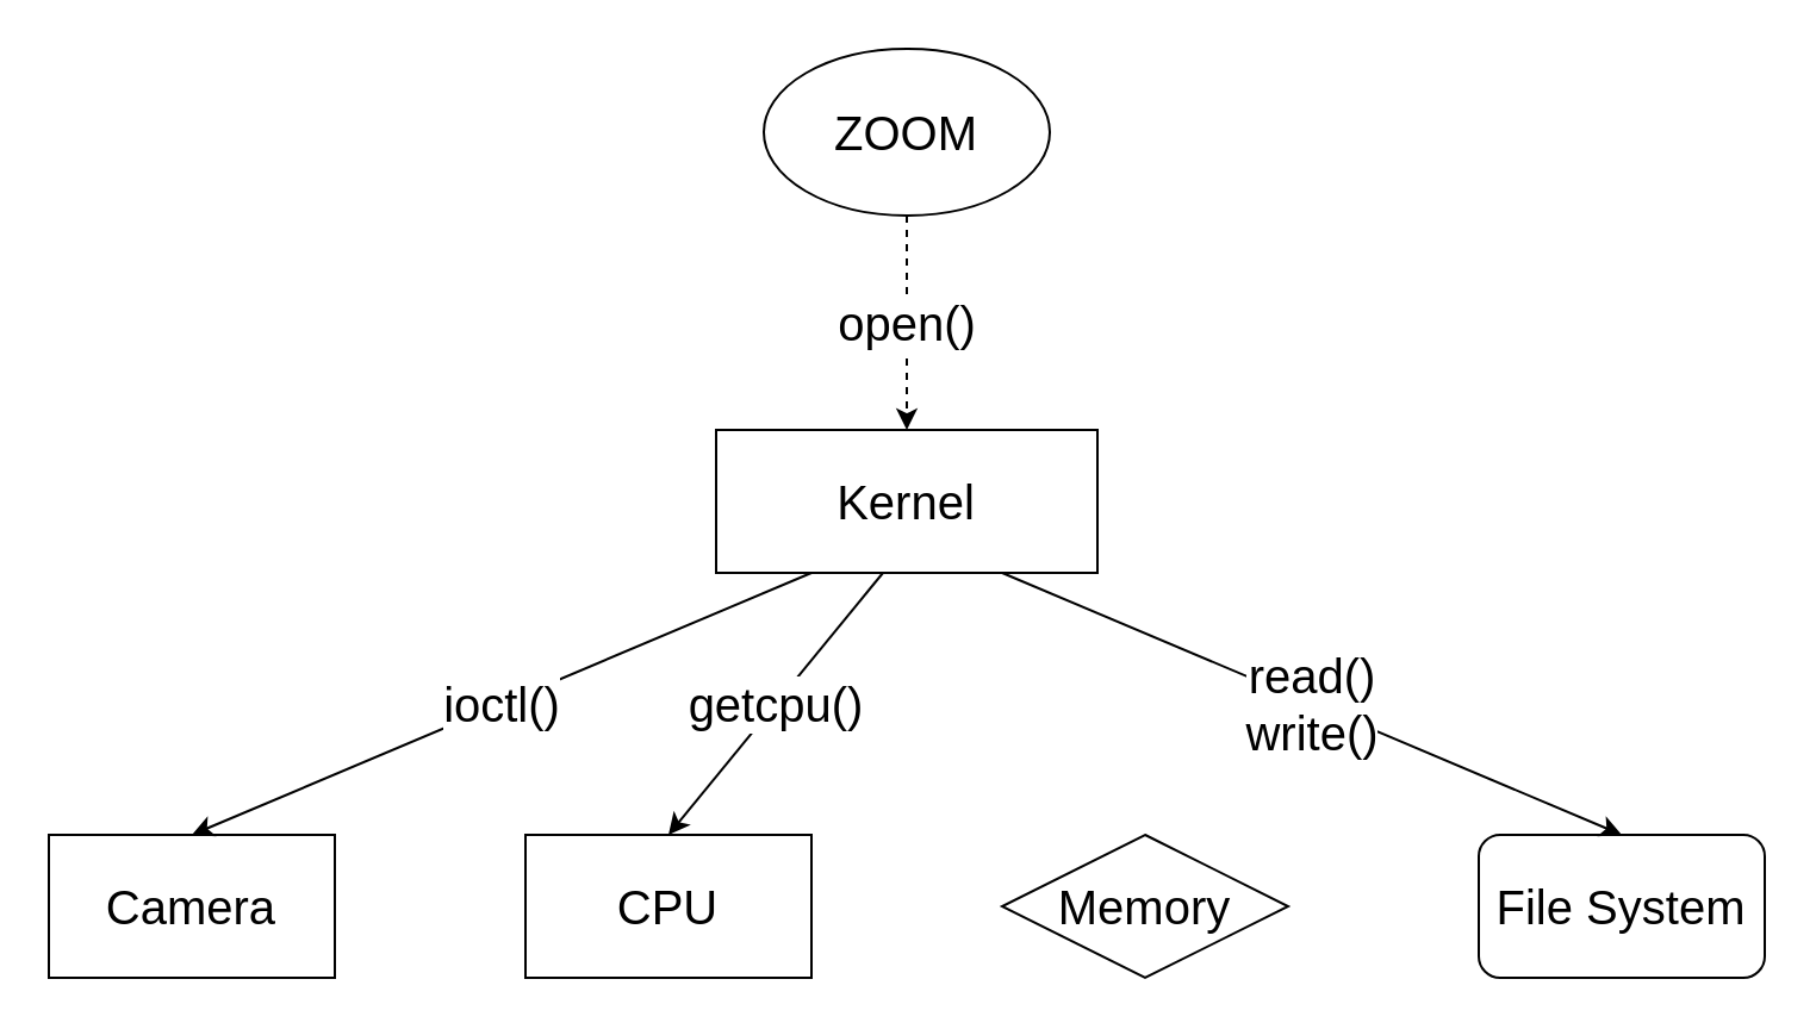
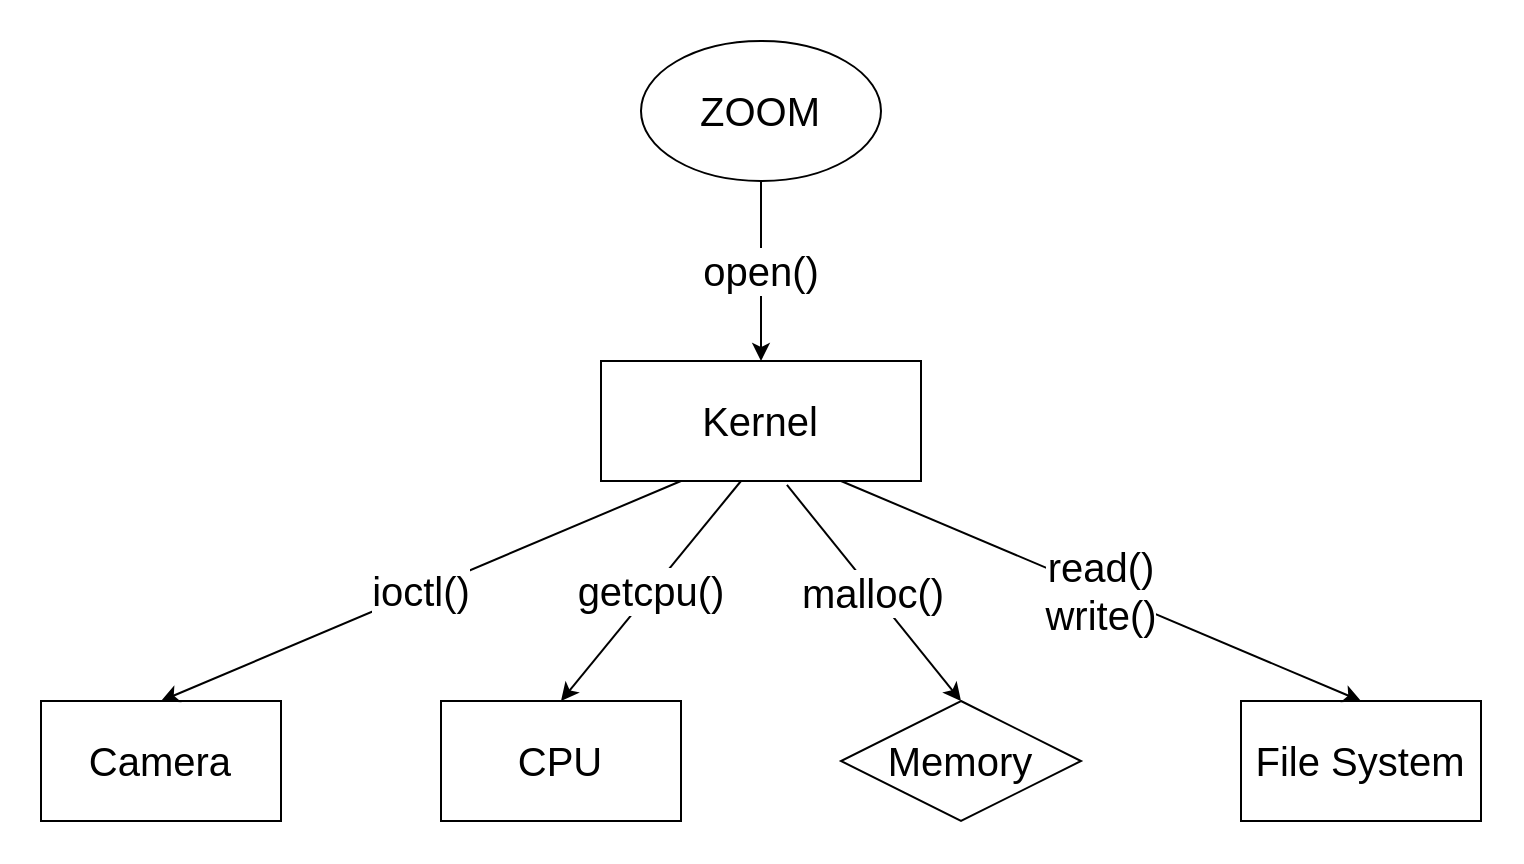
- <mxCell id="8" value="open()" style="endArrow=classic;html=1;rounded=0;fontSize=20;exitX=0.5;exitY=1;exitDx=0;exitDy=0;entryX=0.5;entryY=0;entryDx=0;entryDy=0;dashed=1;" parent="1" source="2" target="3" edge="1"><mxGeometry width="50" height="50" relative="1" as="geometry"><mxPoint x="360" y="300" as="sourcePoint" /><mxPoint x="410" y="250" as="targetPoint" /></mxGeometry></mxCell>
+ <mxCell id="8" value="open()" style="endArrow=classic;html=1;rounded=0;fontSize=20;exitX=0.5;exitY=1;exitDx=0;exitDy=0;entryX=0.5;entryY=0;entryDx=0;entryDy=0;" parent="1" source="2" target="3" edge="1"><mxGeometry width="50" height="50" relative="1" as="geometry"><mxPoint x="360" y="300" as="sourcePoint" /><mxPoint x="410" y="250" as="targetPoint" /></mxGeometry></mxCell>
+ <mxCell id="10" value="malloc()" style="endArrow=classic;html=1;rounded=0;fontSize=20;entryX=0.5;entryY=0;entryDx=0;entryDy=0;exitX=0.581;exitY=1.033;exitDx=0;exitDy=0;exitPerimeter=0;" parent="1" source="3" target="6" edge="1"><mxGeometry width="50" height="50" relative="1" as="geometry"><mxPoint x="410" y="242" as="sourcePoint" /><mxPoint x="642" y="350" as="targetPoint" /></mxGeometry></mxCell>
- <mxCell id="7" value="File System" style="whiteSpace=wrap;html=1;fontSize=20;rounded=1;" parent="1" vertex="1"><mxGeometry x="620" y="350" width="120" height="60" as="geometry" /></mxCell>
+ <mxCell id="7" value="File System" style="rounded=0;whiteSpace=wrap;html=1;fontSize=20;" parent="1" vertex="1"><mxGeometry x="620" y="350" width="120" height="60" as="geometry" /></mxCell>
